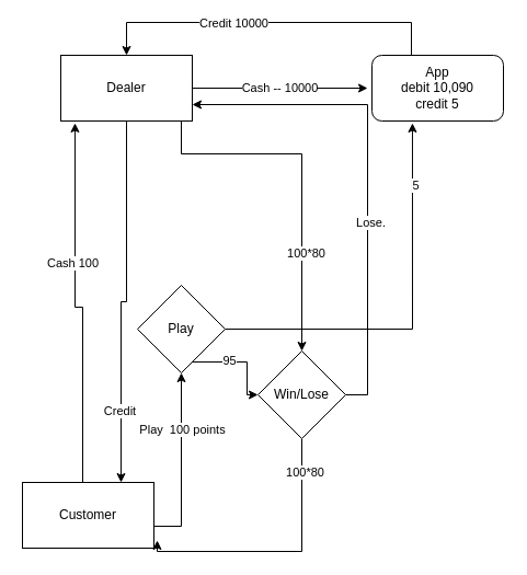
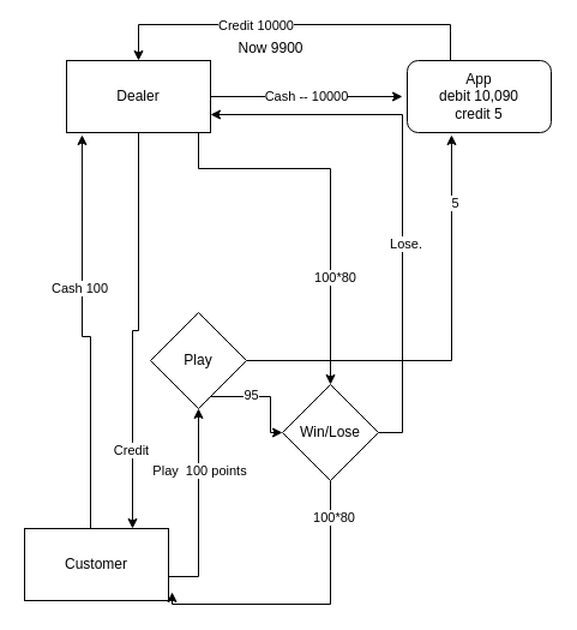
+ <mxCell id="26" value="Now 9900" style="text;html=1;align=center;verticalAlign=middle;resizable=0;points=[];autosize=1;strokeColor=none;fillColor=none;" vertex="1" parent="1"><mxGeometry x="190" y="30" width="70" height="20" as="geometry" /></mxCell>
